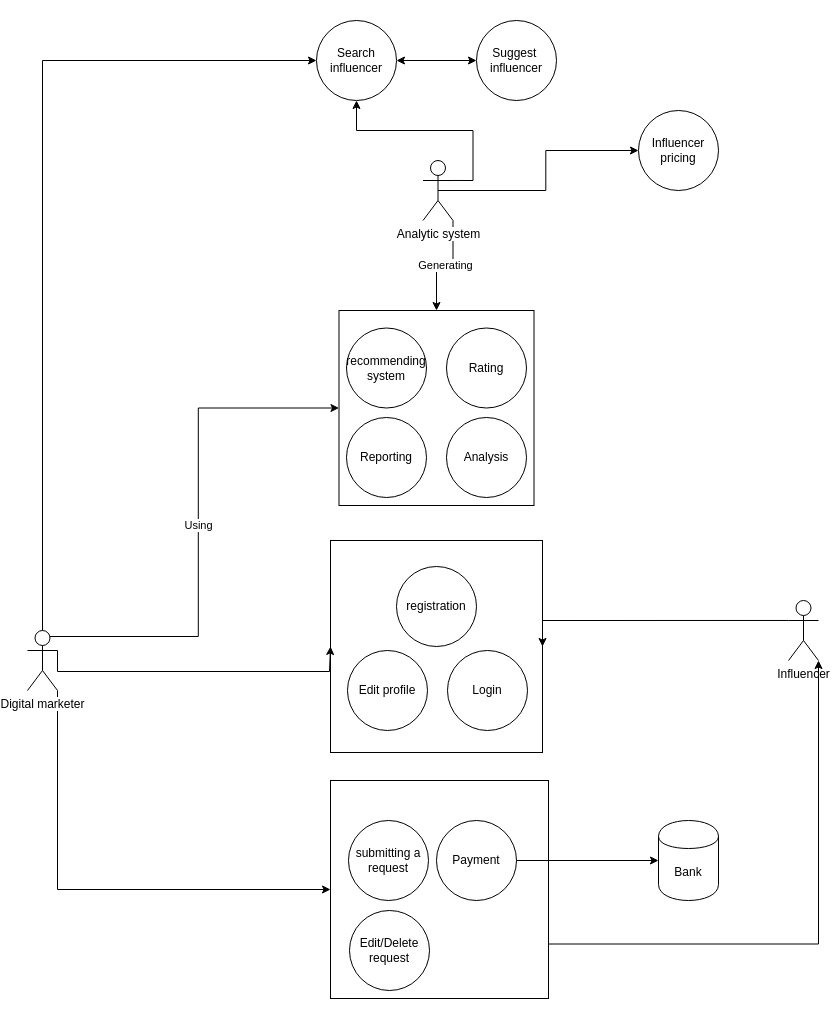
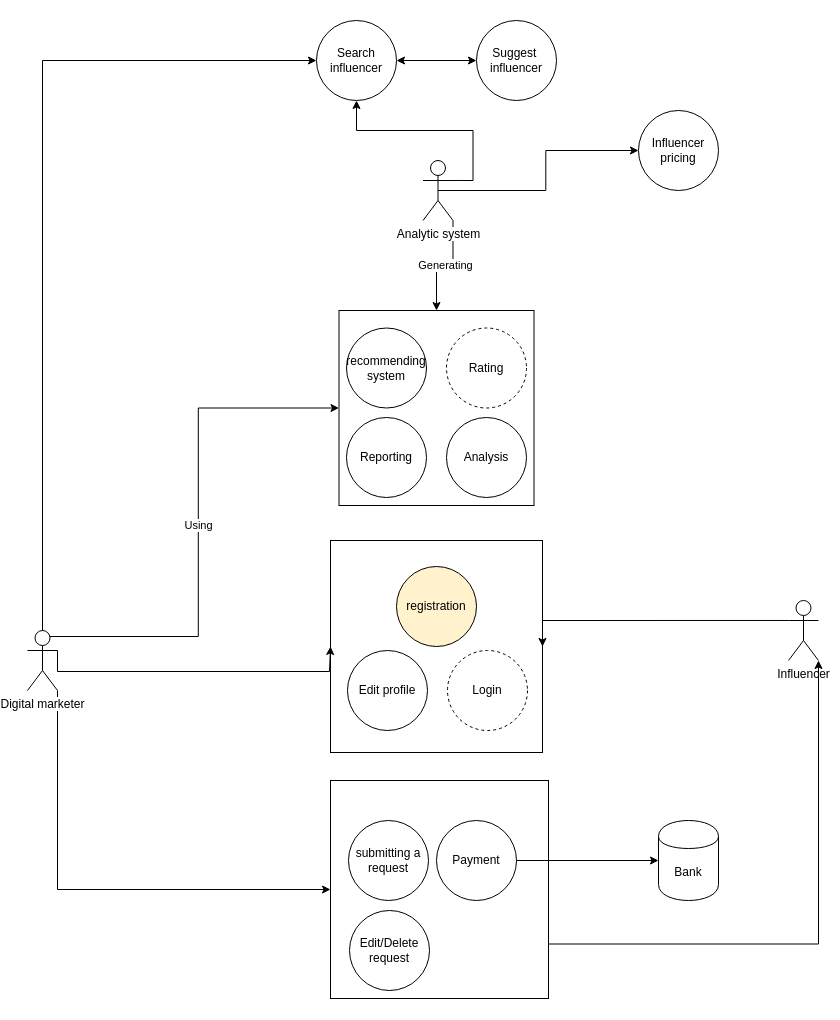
- <mxCell id="24" value="Rating " style="ellipse;whiteSpace=wrap;html=1;aspect=fixed;" parent="21" vertex="1"><mxGeometry x="107.5" y="17.5" width="80" height="80" as="geometry" /></mxCell>
+ <mxCell id="24" value="Rating " style="ellipse;whiteSpace=wrap;html=1;aspect=fixed;dashed=1;" parent="21" vertex="1"><mxGeometry x="107.5" y="17.5" width="80" height="80" as="geometry" /></mxCell>
- <mxCell id="20" value="&lt;div&gt;registration &lt;br&gt;&lt;/div&gt;" style="ellipse;whiteSpace=wrap;html=1;aspect=fixed;" parent="16" vertex="1"><mxGeometry x="66" y="26" width="80" height="80" as="geometry" /></mxCell>
+ <mxCell id="20" value="&lt;div&gt;registration &lt;br&gt;&lt;/div&gt;" style="ellipse;whiteSpace=wrap;html=1;aspect=fixed;fillColor=#fff2cc;" parent="16" vertex="1"><mxGeometry x="66" y="26" width="80" height="80" as="geometry" /></mxCell>
- <mxCell id="19" value="&lt;div&gt;Login&lt;/div&gt;" style="ellipse;whiteSpace=wrap;html=1;aspect=fixed;" parent="16" vertex="1"><mxGeometry x="117" y="110" width="80" height="80" as="geometry" /></mxCell>
+ <mxCell id="19" value="&lt;div&gt;Login&lt;/div&gt;" style="ellipse;whiteSpace=wrap;html=1;aspect=fixed;dashed=1;" parent="16" vertex="1"><mxGeometry x="117" y="110" width="80" height="80" as="geometry" /></mxCell>
